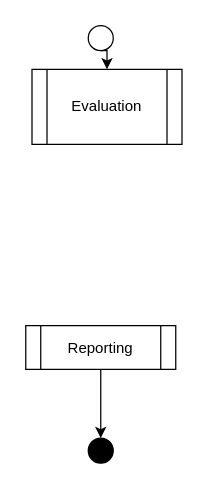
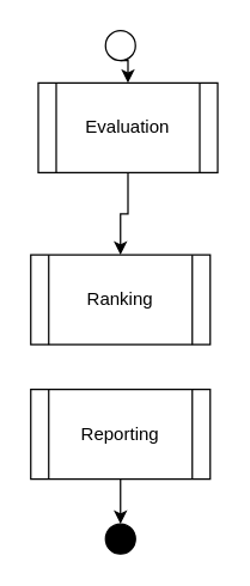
+ <mxCell id="4" style="edgeStyle=orthogonalEdgeStyle;rounded=0;orthogonalLoop=1;jettySize=auto;html=1;exitX=0.5;exitY=1;exitDx=0;exitDy=0;entryX=0.5;entryY=0;entryDx=0;entryDy=0;" edge="1" parent="1" source="5" target="6"><mxGeometry relative="1" as="geometry" /></mxCell>
+ <mxCell id="6" value="Ranking" style="shape=process;whiteSpace=wrap;html=1;backgroundOutline=1;" vertex="1" parent="1"><mxGeometry x="20" y="170" width="120" height="60" as="geometry" /></mxCell>
- <mxCell id="8" value="Reporting" style="shape=process;whiteSpace=wrap;html=1;backgroundOutline=1;" vertex="1" parent="1"><mxGeometry x="20" y="260" width="120" height="35" as="geometry" /></mxCell>
+ <mxCell id="8" value="Reporting" style="shape=process;whiteSpace=wrap;html=1;backgroundOutline=1;" vertex="1" parent="1"><mxGeometry x="20" y="260" width="120" height="60" as="geometry" /></mxCell>
